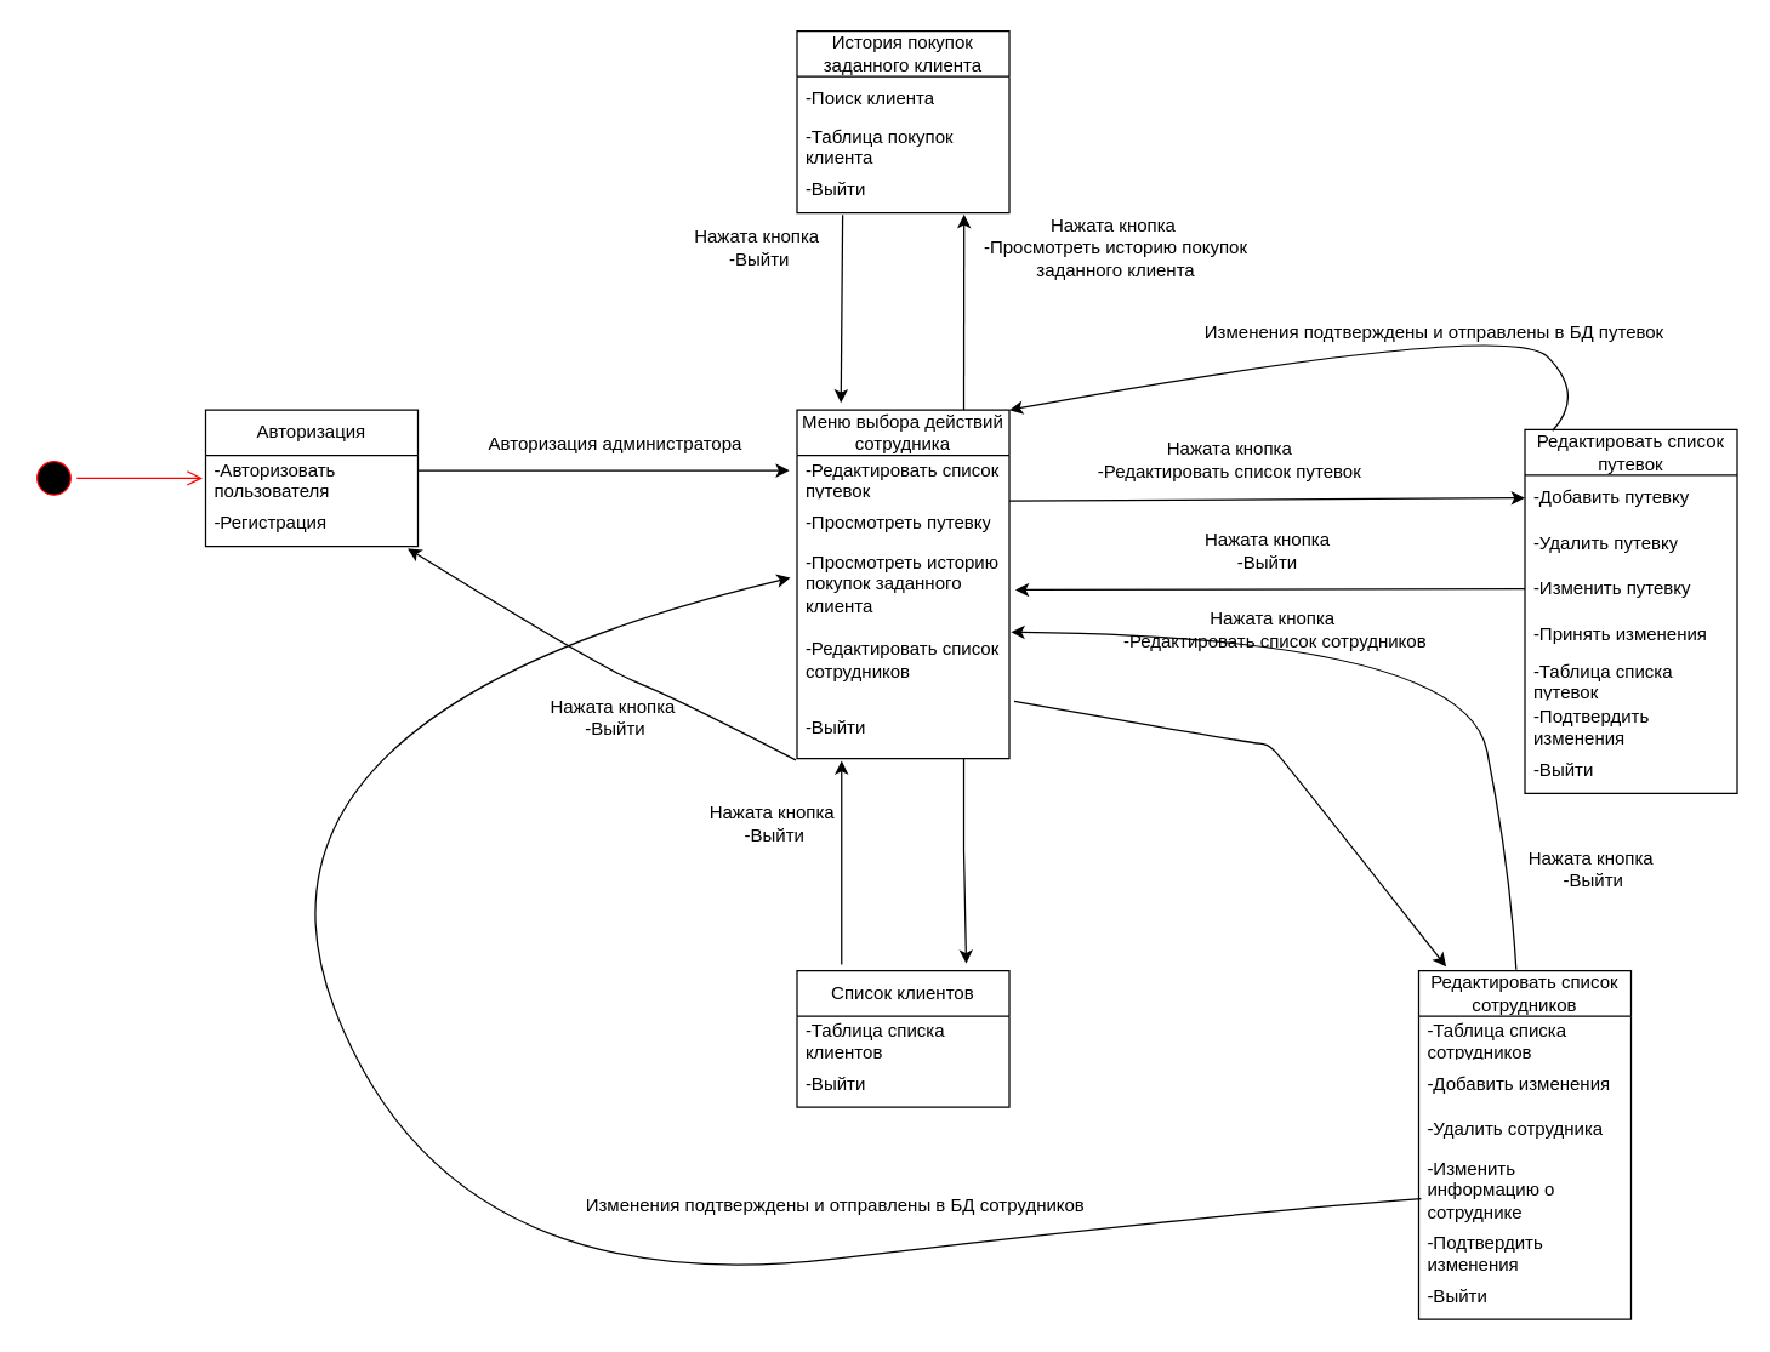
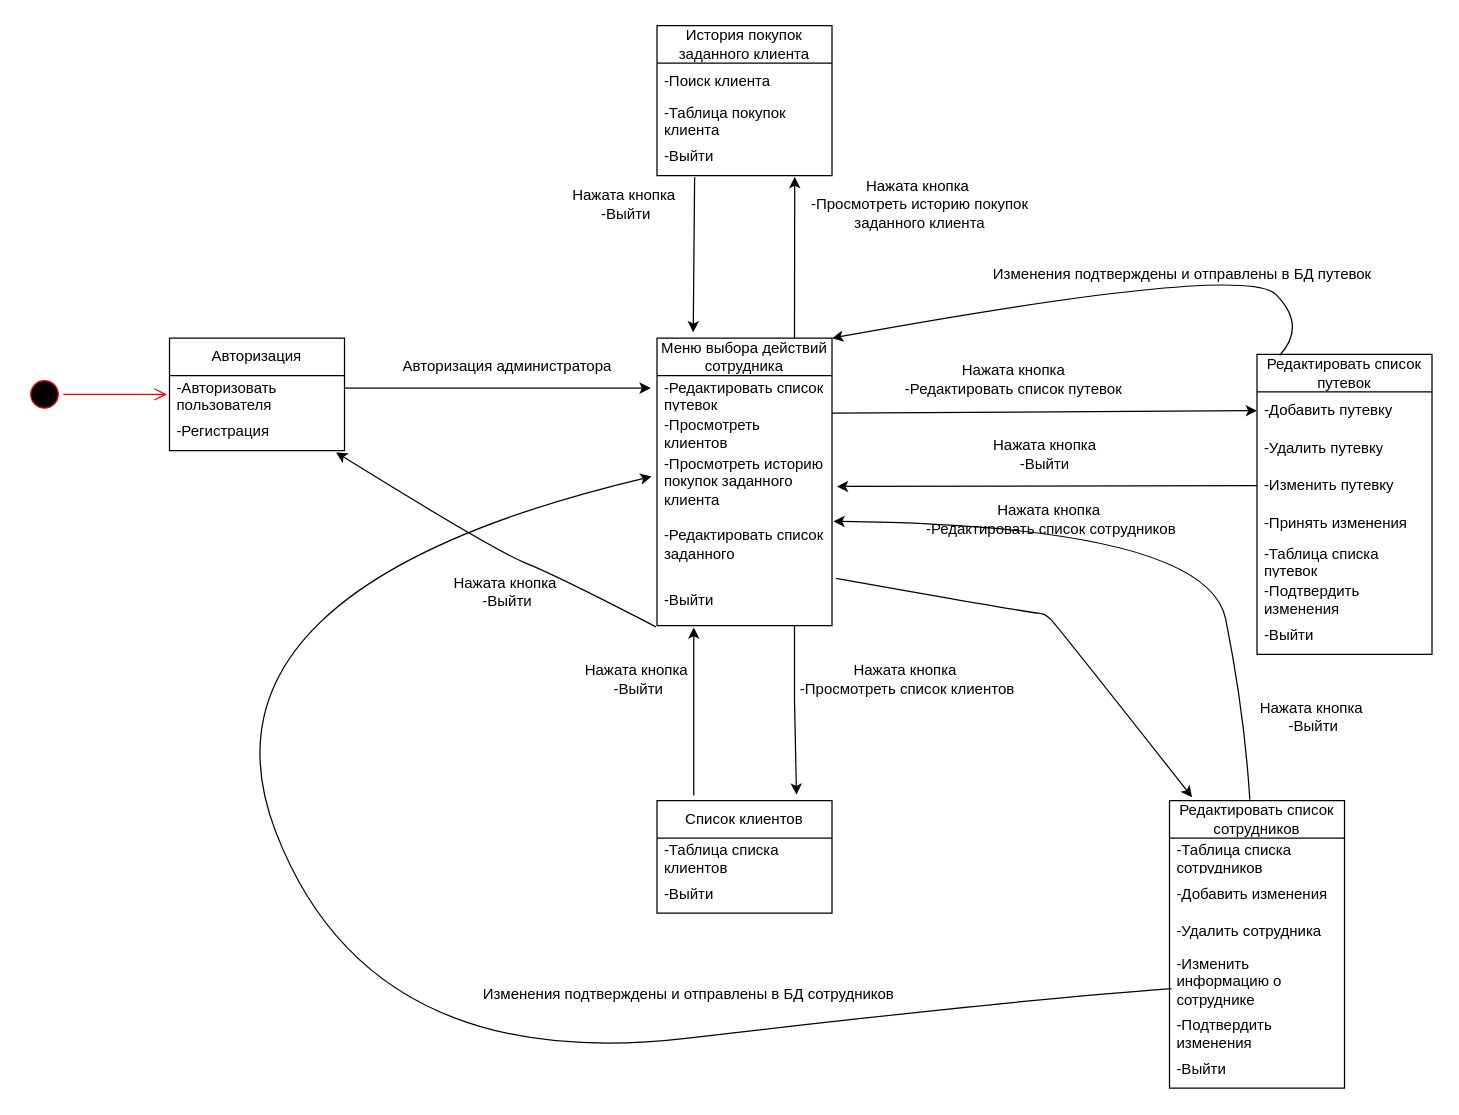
- <mxCell id="9" value="-Просмотреть путевку" style="text;strokeColor=none;fillColor=none;align=left;verticalAlign=middle;spacingLeft=4;spacingRight=4;overflow=hidden;points=[[0,0.5],[1,0.5]];portConstraint=eastwest;rotatable=0;whiteSpace=wrap;html=1;" vertex="1" parent="7"><mxGeometry y="60" width="140" height="30" as="geometry" /></mxCell>
+ <mxCell id="9" value="-Просмотреть клиентов" style="text;strokeColor=none;fillColor=none;align=left;verticalAlign=middle;spacingLeft=4;spacingRight=4;overflow=hidden;points=[[0,0.5],[1,0.5]];portConstraint=eastwest;rotatable=0;whiteSpace=wrap;html=1;" vertex="1" parent="7"><mxGeometry y="60" width="140" height="30" as="geometry" /></mxCell>
- <mxCell id="11" value="-Редактировать список сотрудников" style="text;strokeColor=none;fillColor=none;align=left;verticalAlign=middle;spacingLeft=4;spacingRight=4;overflow=hidden;points=[[0,0.5],[1,0.5]];portConstraint=eastwest;rotatable=0;whiteSpace=wrap;html=1;" vertex="1" parent="7"><mxGeometry y="140" width="140" height="50" as="geometry" /></mxCell>
+ <mxCell id="11" value="-Редактировать список заданного" style="text;strokeColor=none;fillColor=none;align=left;verticalAlign=middle;spacingLeft=4;spacingRight=4;overflow=hidden;points=[[0,0.5],[1,0.5]];portConstraint=eastwest;rotatable=0;whiteSpace=wrap;html=1;" vertex="1" parent="7"><mxGeometry y="140" width="140" height="50" as="geometry" /></mxCell>
+ <mxCell id="36" value="Нажата кнопка&amp;nbsp;&lt;br&gt;-Просмотреть список клиентов" style="text;html=1;align=center;verticalAlign=middle;resizable=0;points=[];autosize=1;strokeColor=none;fillColor=none;" vertex="1" parent="1"><mxGeometry x="625" y="523" width="200" height="40" as="geometry" /></mxCell>
